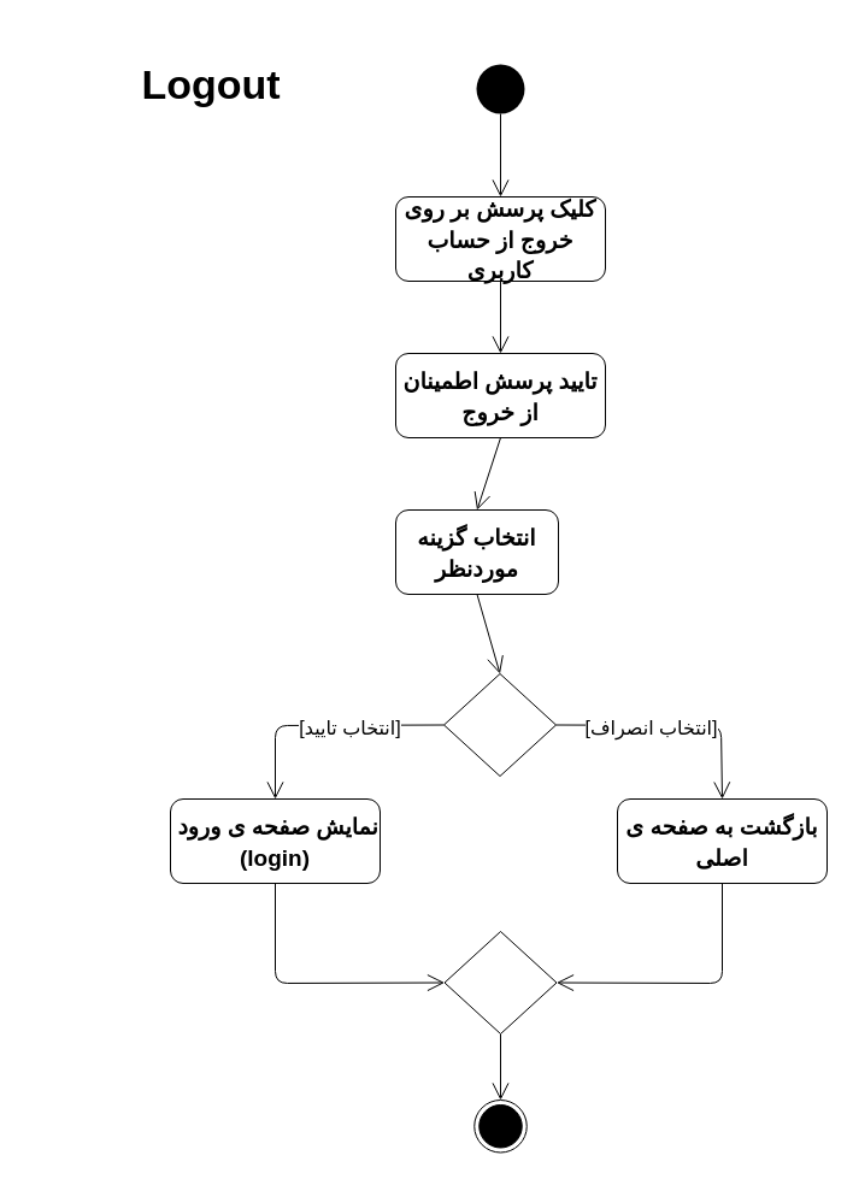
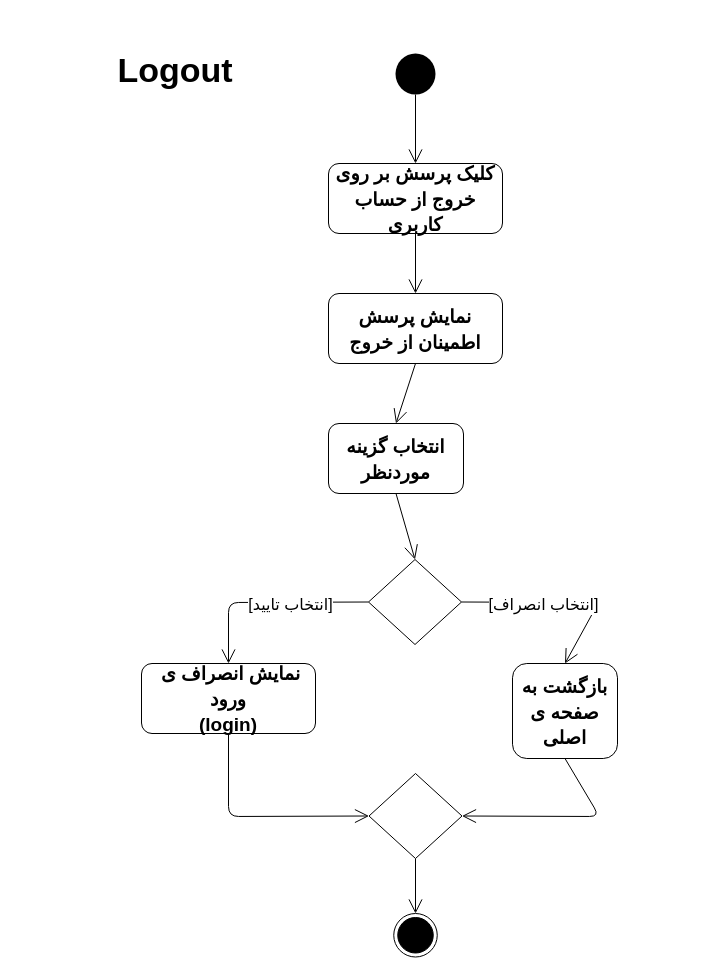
- <mxCell id="18" value="&lt;span style=&quot;font-size: 19px&quot;&gt;تایید پرسش اطمینان از خروج&lt;/span&gt;" style="shape=rect;html=1;rounded=1;whiteSpace=wrap;align=center;fontSize=21;fontStyle=1" parent="1" vertex="1"><mxGeometry x="328" y="293" width="174" height="70" as="geometry" /></mxCell>
+ <mxCell id="18" value="&lt;span style=&quot;font-size: 19px&quot;&gt;نمایش پرسش اطمینان از خروج&lt;/span&gt;" style="shape=rect;html=1;rounded=1;whiteSpace=wrap;align=center;fontSize=21;fontStyle=1" parent="1" vertex="1"><mxGeometry x="328" y="293" width="174" height="70" as="geometry" /></mxCell>
- <mxCell id="14" value="&lt;span style=&quot;font-size: 19px&quot;&gt;&amp;nbsp;نمایش صفحه ی ورود&lt;br&gt;&lt;/span&gt;&lt;span style=&quot;font-size: 19px&quot;&gt;(login)&lt;/span&gt;" style="shape=rect;html=1;rounded=1;whiteSpace=wrap;align=center;fontSize=21;fontStyle=1" parent="1" vertex="1"><mxGeometry x="141" y="663" width="174" height="70" as="geometry" /></mxCell>
+ <mxCell id="14" value="&lt;span style=&quot;font-size: 19px&quot;&gt;&amp;nbsp;نمایش انصراف ی ورود&lt;br&gt;&lt;/span&gt;&lt;span style=&quot;font-size: 19px&quot;&gt;(login)&lt;/span&gt;" style="shape=rect;html=1;rounded=1;whiteSpace=wrap;align=center;fontSize=21;fontStyle=1" parent="1" vertex="1"><mxGeometry x="141" y="663" width="174" height="70" as="geometry" /></mxCell>
- <mxCell id="7" value="&lt;span style=&quot;font-size: 19px&quot;&gt;بازگشت به صفحه ی اصلی&lt;br&gt;&lt;/span&gt;" style="shape=rect;html=1;rounded=1;whiteSpace=wrap;align=center;fontSize=21;fontStyle=1" parent="1" vertex="1"><mxGeometry x="512" y="663" width="174" height="70" as="geometry" /></mxCell>
+ <mxCell id="7" value="&lt;span style=&quot;font-size: 19px&quot;&gt;بازگشت به صفحه ی اصلی&lt;br&gt;&lt;/span&gt;" style="shape=rect;html=1;rounded=1;whiteSpace=wrap;align=center;fontSize=21;fontStyle=1" parent="1" vertex="1"><mxGeometry x="512" y="663" width="105" height="95" as="geometry" /></mxCell>
